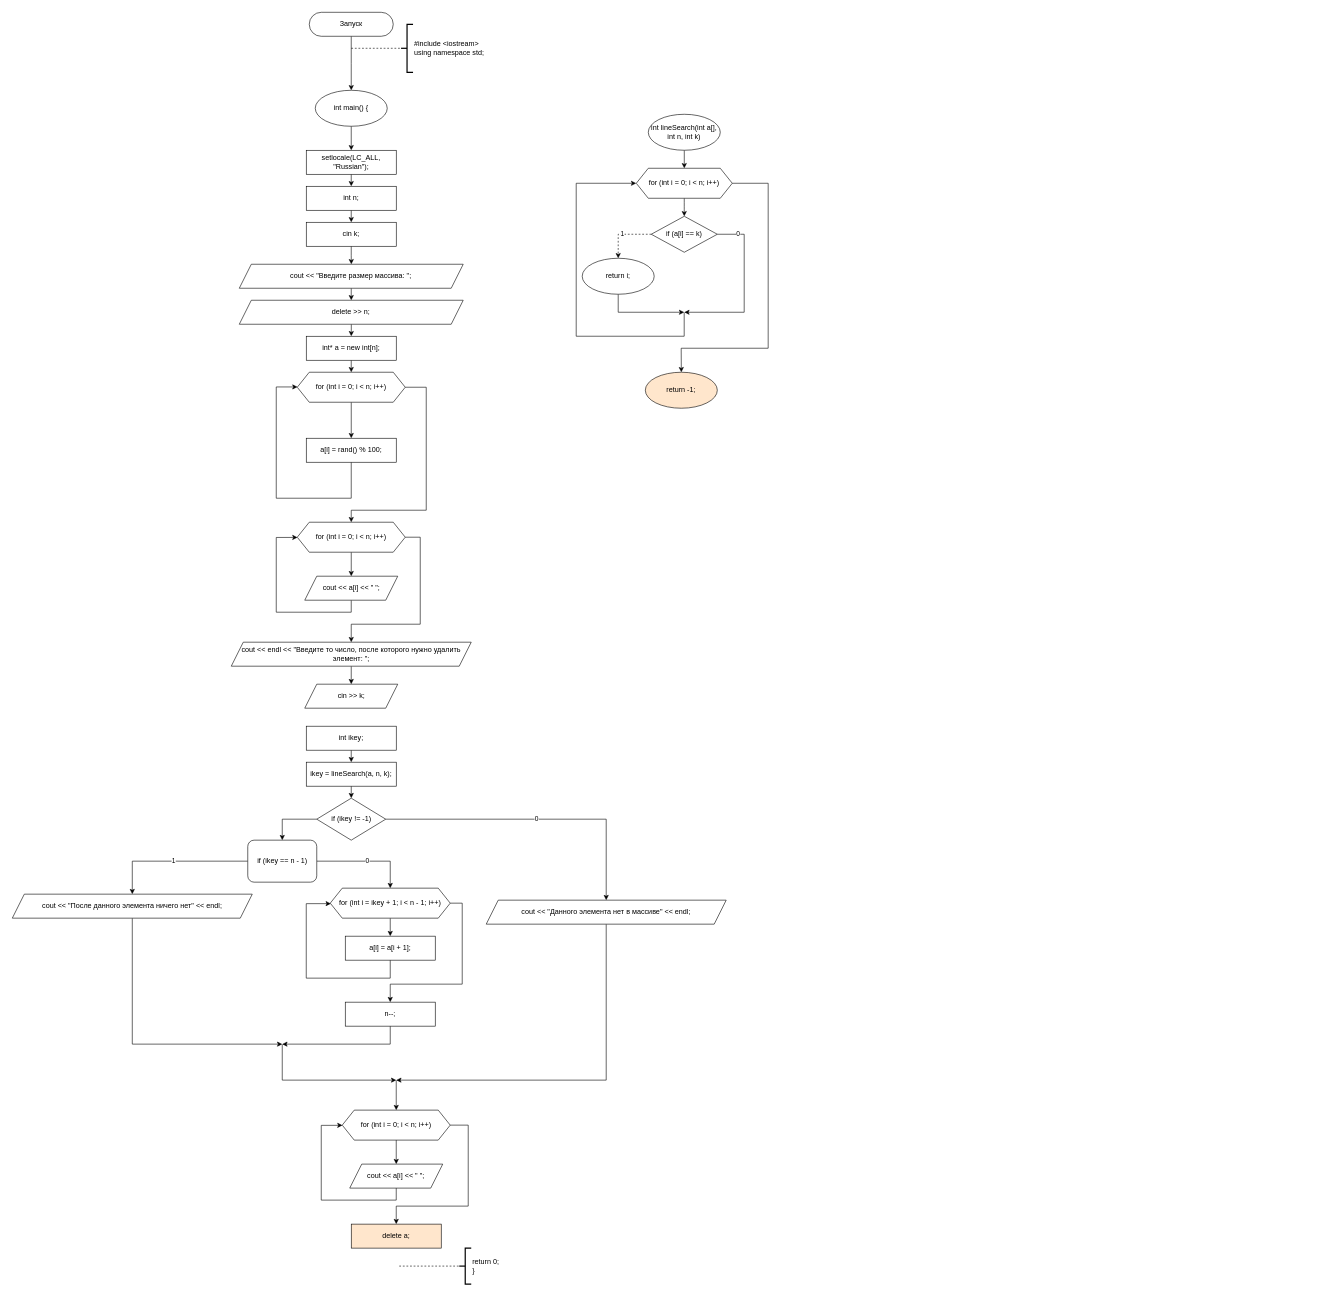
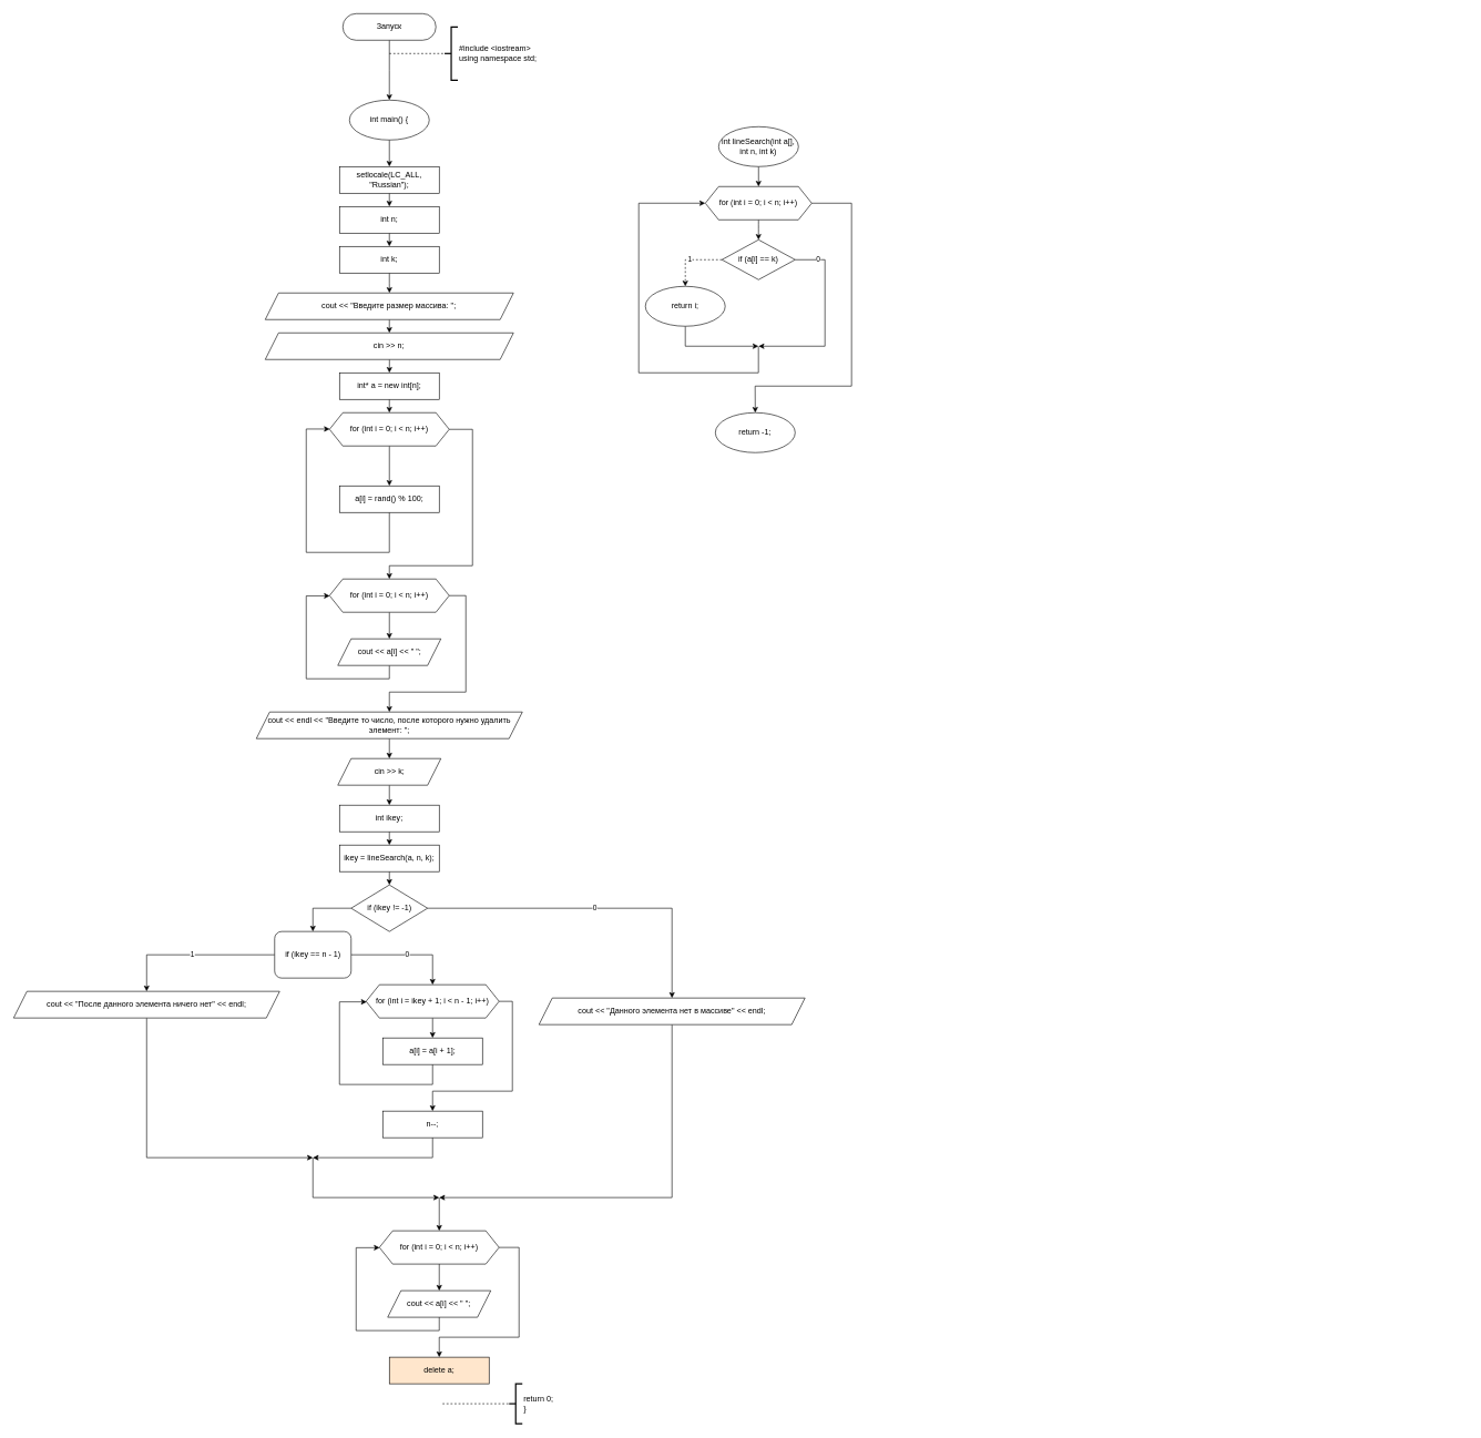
- <mxCell id="15" value="cin k;" style="rounded=0;whiteSpace=wrap;html=1;" parent="1" vertex="1"><mxGeometry x="510" y="370" width="150" height="40" as="geometry" /></mxCell>
+ <mxCell id="15" value="int k;" style="rounded=0;whiteSpace=wrap;html=1;" parent="1" vertex="1"><mxGeometry x="510" y="370" width="150" height="40" as="geometry" /></mxCell>
- <mxCell id="19" value="delete &amp;gt;&amp;gt; n;" style="shape=parallelogram;perimeter=parallelogramPerimeter;whiteSpace=wrap;html=1;fixedSize=1;" parent="1" vertex="1"><mxGeometry x="398.38" y="500" width="373.25" height="40" as="geometry" /></mxCell>
+ <mxCell id="19" value="cin &amp;gt;&amp;gt; n;" style="shape=parallelogram;perimeter=parallelogramPerimeter;whiteSpace=wrap;html=1;fixedSize=1;" parent="1" vertex="1"><mxGeometry x="398.38" y="500" width="373.25" height="40" as="geometry" /></mxCell>
- <mxCell id="22" value="return -1;" style="ellipse;whiteSpace=wrap;html=1;fillColor=#ffe6cc;" parent="1" vertex="1"><mxGeometry x="1075.21" y="620" width="120" height="60" as="geometry" /></mxCell>
+ <mxCell id="22" value="return -1;" style="ellipse;whiteSpace=wrap;html=1;" parent="1" vertex="1"><mxGeometry x="1075.21" y="620" width="120" height="60" as="geometry" /></mxCell>
+ <mxCell id="47" style="edgeStyle=orthogonalEdgeStyle;rounded=0;html=1;" edge="1" parent="1" source="48" target="50"><mxGeometry relative="1" as="geometry" /></mxCell>
